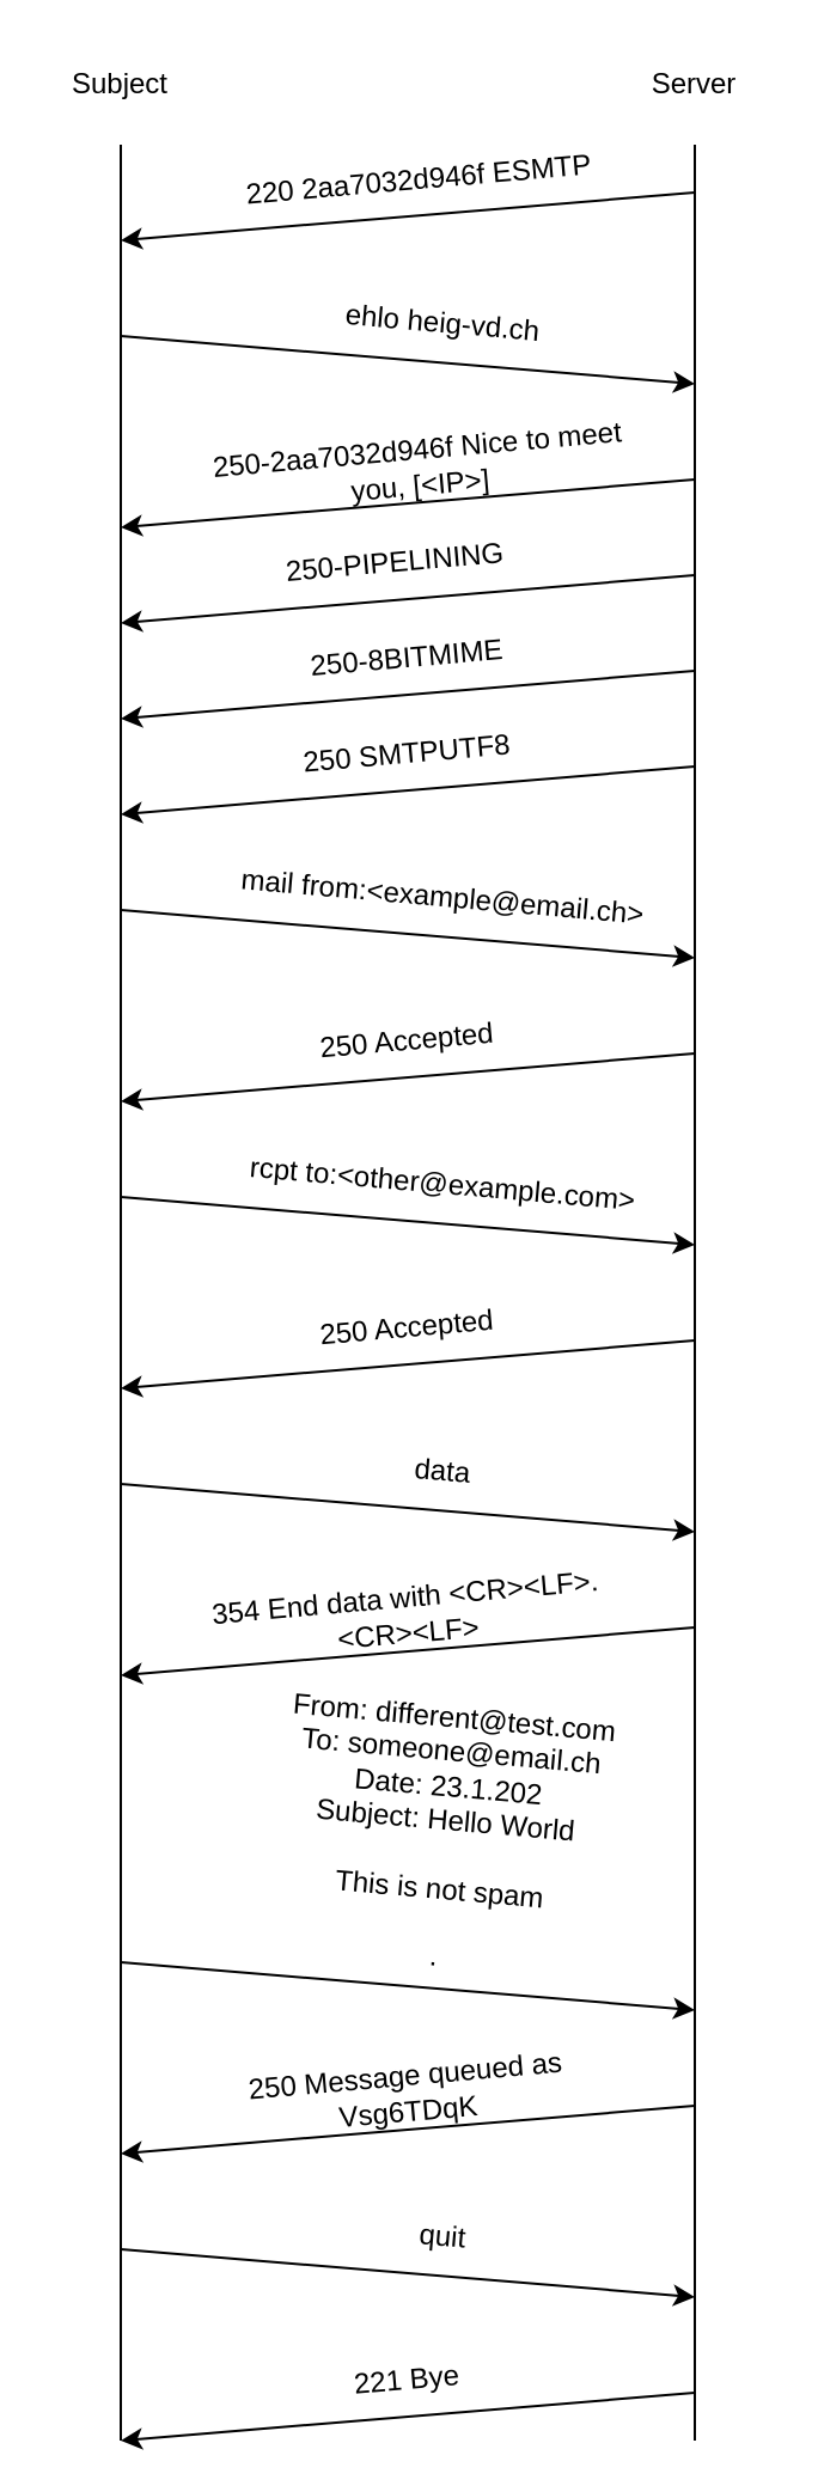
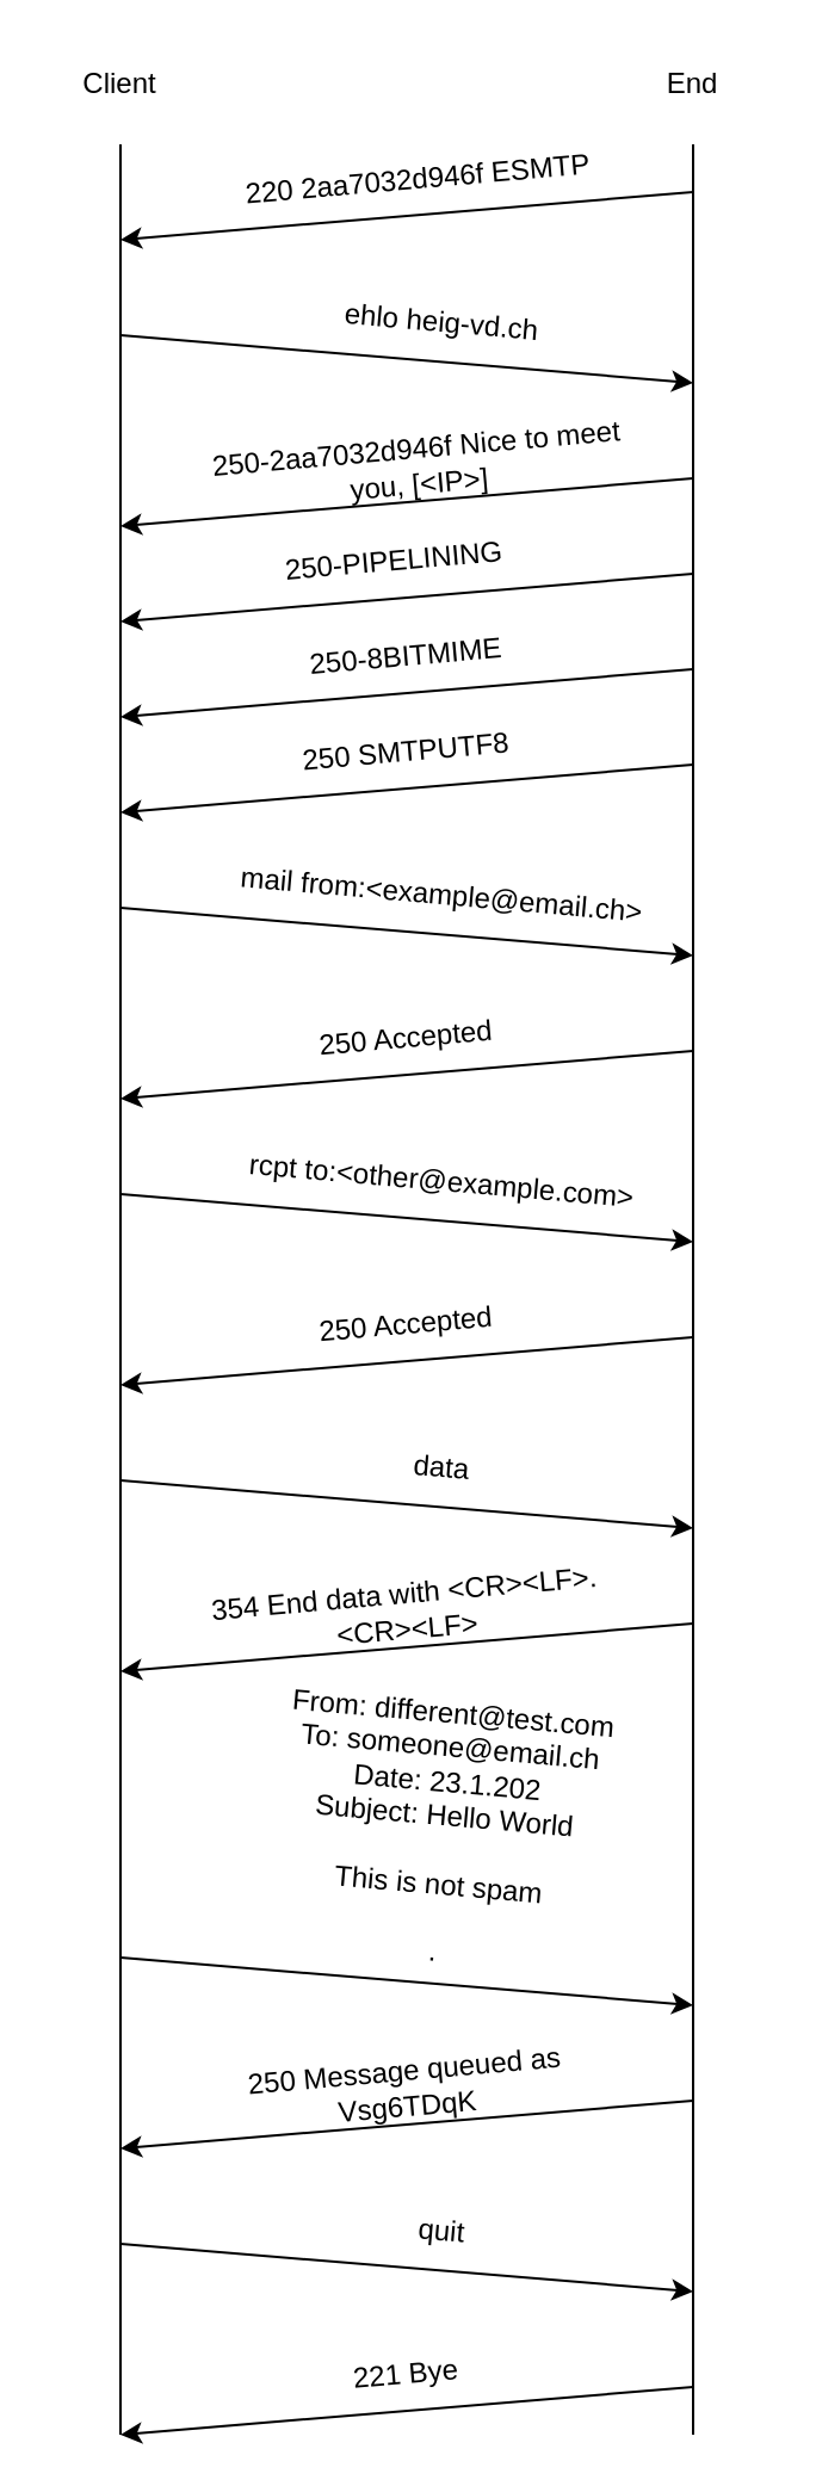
- <mxCell id="4" value="Subject" style="text;html=1;strokeColor=none;fillColor=none;align=center;verticalAlign=middle;whiteSpace=wrap;rounded=0;" parent="1" vertex="1"><mxGeometry x="20" y="20" width="60" height="30" as="geometry" /></mxCell>
+ <mxCell id="4" value="Client" style="text;html=1;strokeColor=none;fillColor=none;align=center;verticalAlign=middle;whiteSpace=wrap;rounded=0;" parent="1" vertex="1"><mxGeometry x="20" y="20" width="60" height="30" as="geometry" /></mxCell>
- <mxCell id="5" value="Server" style="text;html=1;strokeColor=none;fillColor=none;align=center;verticalAlign=middle;whiteSpace=wrap;rounded=0;" parent="1" vertex="1"><mxGeometry x="260" y="20" width="60" height="30" as="geometry" /></mxCell>
+ <mxCell id="5" value="End" style="text;html=1;strokeColor=none;fillColor=none;align=center;verticalAlign=middle;whiteSpace=wrap;rounded=0;" parent="1" vertex="1"><mxGeometry x="260" y="20" width="60" height="30" as="geometry" /></mxCell>
